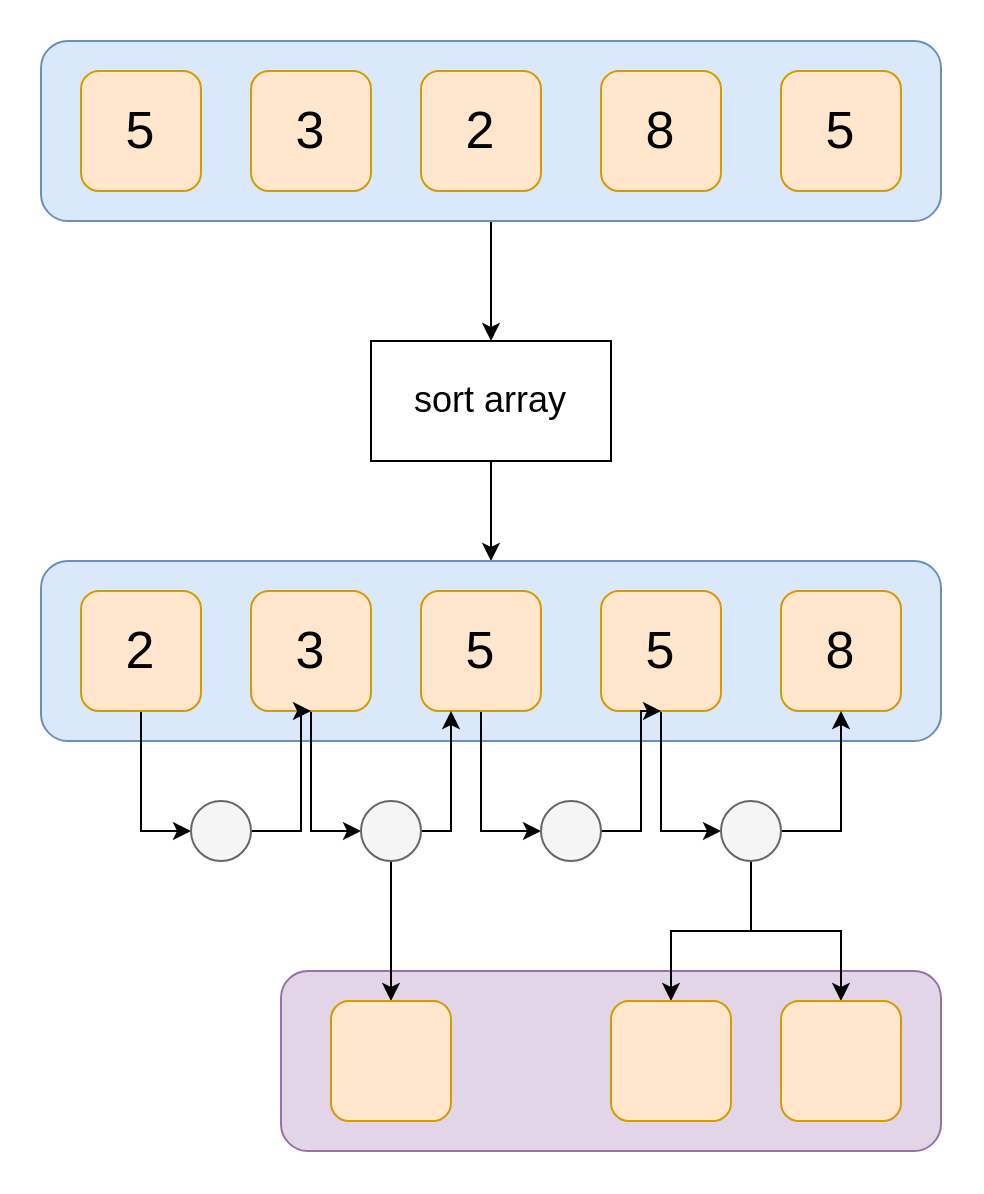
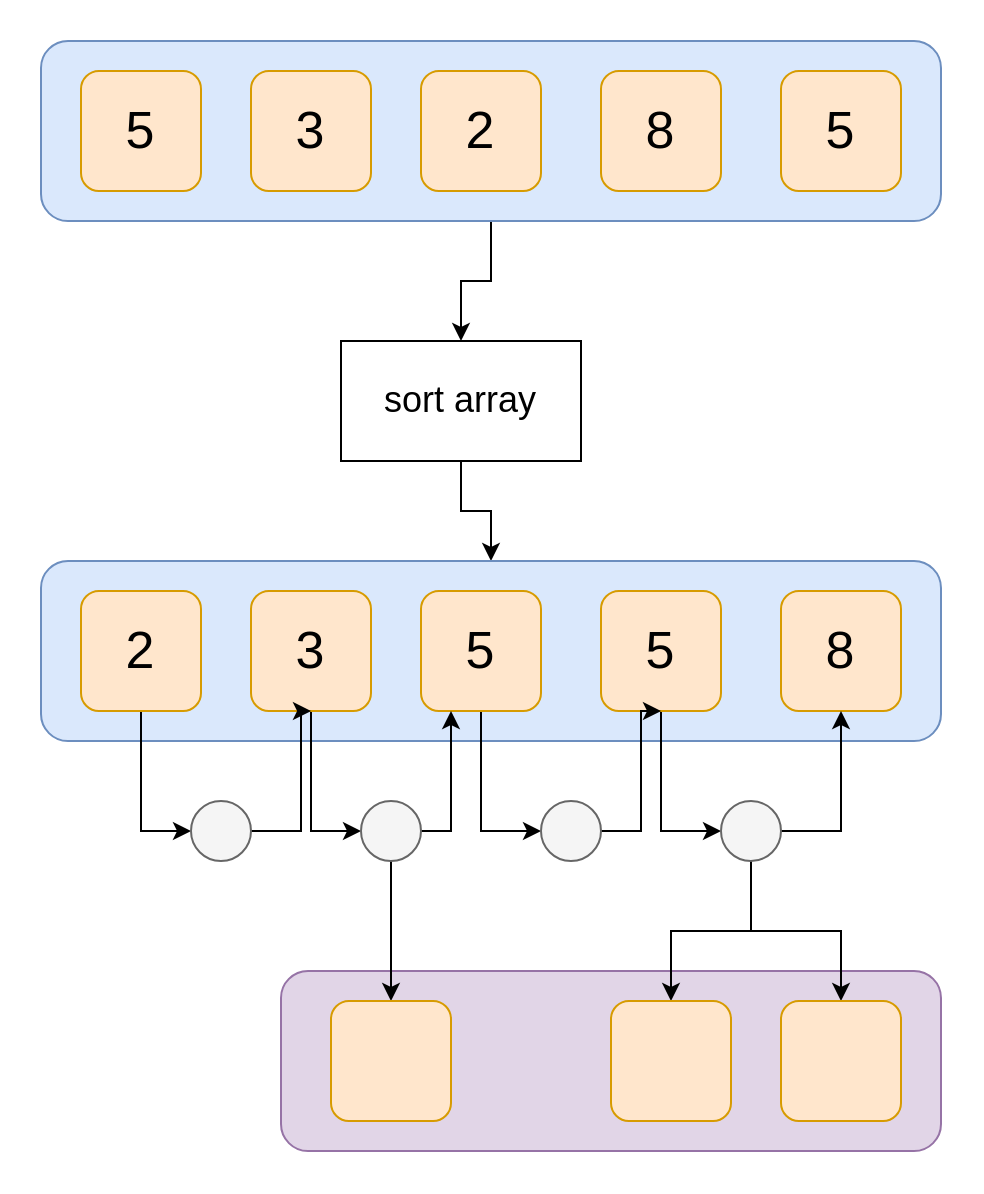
- <mxCell id="7" value="sort array" style="rounded=0;whiteSpace=wrap;html=1;fontSize=18;" vertex="1" parent="1"><mxGeometry x="185" y="170" width="120" height="60" as="geometry" /></mxCell>
+ <mxCell id="7" value="sort array" style="rounded=0;whiteSpace=wrap;html=1;fontSize=18;" vertex="1" parent="1"><mxGeometry x="170" y="170" width="120" height="60" as="geometry" /></mxCell>
